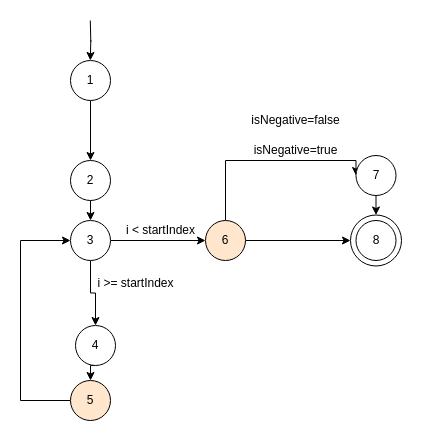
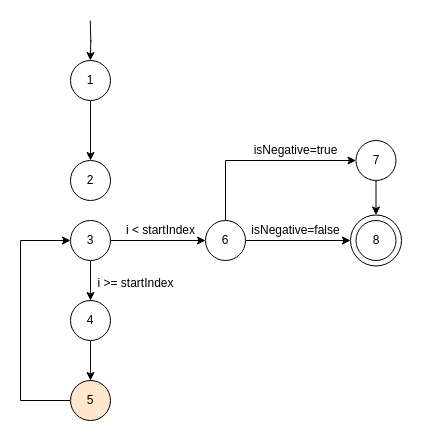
- <mxCell id="24" value="isNegative=false" style="text;html=1;align=center;verticalAlign=middle;resizable=0;points=[];autosize=1;" vertex="1" parent="1"><mxGeometry x="245" y="110" width="100" height="20" as="geometry" /></mxCell>
+ <mxCell id="24" value="isNegative=false" style="text;html=1;align=center;verticalAlign=middle;resizable=0;points=[];autosize=1;" vertex="1" parent="1"><mxGeometry x="245" y="220" width="100" height="20" as="geometry" /></mxCell>
- <mxCell id="11" value="7" style="ellipse;whiteSpace=wrap;html=1;aspect=fixed;" vertex="1" parent="1"><mxGeometry x="355.5" y="155" width="40" height="40" as="geometry" /></mxCell>
+ <mxCell id="11" value="7" style="ellipse;whiteSpace=wrap;html=1;aspect=fixed;" vertex="1" parent="1"><mxGeometry x="355.5" y="140" width="40" height="40" as="geometry" /></mxCell>
- <mxCell id="18" style="edgeStyle=orthogonalEdgeStyle;rounded=0;orthogonalLoop=1;jettySize=auto;html=1;exitX=0.5;exitY=1;exitDx=0;exitDy=0;entryX=0.5;entryY=0;entryDx=0;entryDy=0;" edge="1" parent="1" source="19" target="17"><mxGeometry relative="1" as="geometry" /></mxCell>
- <mxCell id="9" value="6" style="ellipse;whiteSpace=wrap;html=1;aspect=fixed;fillColor=#ffe6cc;" vertex="1" parent="1"><mxGeometry x="205" y="220" width="40" height="40" as="geometry" /></mxCell>
+ <mxCell id="9" value="6" style="ellipse;whiteSpace=wrap;html=1;aspect=fixed;" vertex="1" parent="1"><mxGeometry x="205" y="220" width="40" height="40" as="geometry" /></mxCell>
- <mxCell id="14" value="4" style="ellipse;whiteSpace=wrap;html=1;aspect=fixed;" vertex="1" parent="1"><mxGeometry x="75" y="325" width="40" height="40" as="geometry" /></mxCell>
+ <mxCell id="14" value="4" style="ellipse;whiteSpace=wrap;html=1;aspect=fixed;" vertex="1" parent="1"><mxGeometry x="70" y="300" width="40" height="40" as="geometry" /></mxCell>
